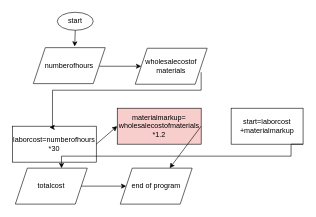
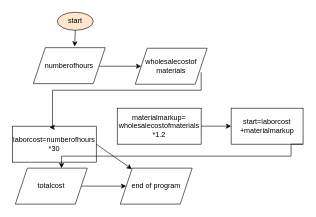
- <mxCell id="2" value="start" style="ellipse;whiteSpace=wrap;html=1;" vertex="1" parent="1"><mxGeometry x="95" y="20" width="60" height="30" as="geometry" /></mxCell>
+ <mxCell id="2" value="start" style="ellipse;whiteSpace=wrap;html=1;fillColor=#ffe6cc;" vertex="1" parent="1"><mxGeometry x="95" y="20" width="60" height="30" as="geometry" /></mxCell>
- <mxCell id="7" value="materialmarkup=&lt;div&gt;wholesalecostofmaterials&lt;/div&gt;&lt;div&gt;*1.2&lt;/div&gt;" style="rounded=0;whiteSpace=wrap;html=1;fillColor=#f8cecc;" vertex="1" parent="1"><mxGeometry x="195" y="180" width="140" height="60" as="geometry" /></mxCell>
+ <mxCell id="7" value="materialmarkup=&lt;div&gt;wholesalecostofmaterials&lt;/div&gt;&lt;div&gt;*1.2&lt;/div&gt;" style="rounded=0;whiteSpace=wrap;html=1;" vertex="1" parent="1"><mxGeometry x="195" y="180" width="140" height="60" as="geometry" /></mxCell>
- <mxCell id="13" value="" style="endArrow=classic;html=1;rounded=0;exitX=1;exitY=0.5;exitDx=0;exitDy=0;entryX=0;entryY=0.5;entryDx=0;entryDy=0;" edge="1" parent="1" source="5" target="7"><mxGeometry width="50" height="50" relative="1" as="geometry"><mxPoint x="295" y="250" as="sourcePoint" /><mxPoint x="345" y="200" as="targetPoint" /></mxGeometry></mxCell>
+ <mxCell id="13" value="" style="endArrow=classic;html=1;rounded=0;exitX=1;exitY=0.5;exitDx=0;exitDy=0;" edge="1" parent="1" source="5" target="9"><mxGeometry width="50" height="50" relative="1" as="geometry"><mxPoint x="295" y="250" as="sourcePoint" /><mxPoint x="345" y="200" as="targetPoint" /></mxGeometry></mxCell>
- <mxCell id="14" value="" style="endArrow=classic;html=1;rounded=0;exitX=1;exitY=0.5;exitDx=0;exitDy=0;" edge="1" parent="1" source="7" target="9"><mxGeometry width="50" height="50" relative="1" as="geometry"><mxPoint x="295" y="250" as="sourcePoint" /><mxPoint x="345" y="200" as="targetPoint" /></mxGeometry></mxCell>
+ <mxCell id="14" value="" style="endArrow=classic;html=1;rounded=0;entryX=0;entryY=0.5;entryDx=0;entryDy=0;exitX=1;exitY=0.5;exitDx=0;exitDy=0;" edge="1" parent="1" source="7" target="6"><mxGeometry width="50" height="50" relative="1" as="geometry"><mxPoint x="295" y="250" as="sourcePoint" /><mxPoint x="345" y="200" as="targetPoint" /></mxGeometry></mxCell>
